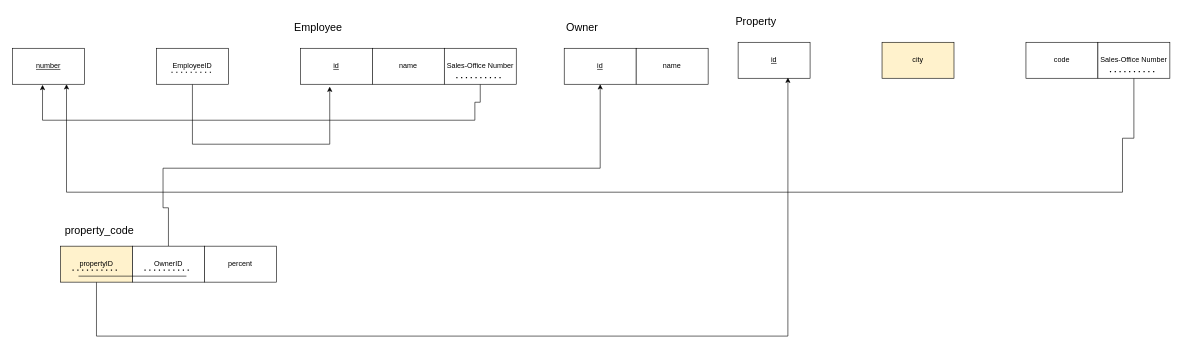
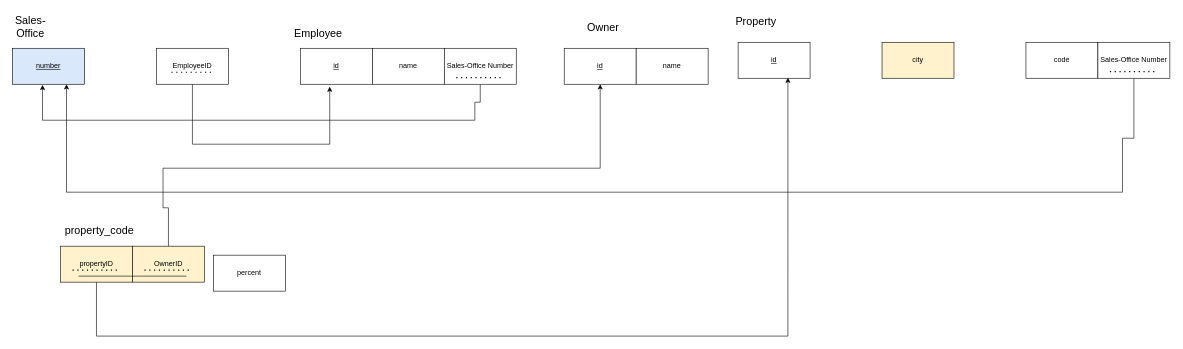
+ <mxCell id="2" value="&lt;font style=&quot;font-size: 18px;&quot;&gt;Sales-Office&lt;/font&gt;" style="text;html=1;align=center;verticalAlign=middle;whiteSpace=wrap;rounded=0;" vertex="1" parent="1"><mxGeometry x="20" y="30" width="60" height="30" as="geometry" /></mxCell>
- <mxCell id="4" value="&lt;font style=&quot;font-size: 18px;&quot;&gt;Employee&lt;/font&gt;" style="text;html=1;align=center;verticalAlign=middle;whiteSpace=wrap;rounded=0;" vertex="1" parent="1"><mxGeometry x="500" y="30" width="60" height="30" as="geometry" /></mxCell>
+ <mxCell id="4" value="&lt;font style=&quot;font-size: 18px;&quot;&gt;Employee&lt;/font&gt;" style="text;html=1;align=center;verticalAlign=middle;whiteSpace=wrap;rounded=0;" vertex="1" parent="1"><mxGeometry x="500" y="40" width="60" height="30" as="geometry" /></mxCell>
- <mxCell id="7" value="&lt;font style=&quot;font-size: 18px;&quot;&gt;Owner&lt;/font&gt;" style="text;html=1;align=center;verticalAlign=middle;whiteSpace=wrap;rounded=0;" vertex="1" parent="1"><mxGeometry x="940" y="30" width="60" height="30" as="geometry" /></mxCell>
+ <mxCell id="7" value="&lt;font style=&quot;font-size: 18px;&quot;&gt;Owner&lt;/font&gt;" style="text;html=1;align=center;verticalAlign=middle;whiteSpace=wrap;rounded=0;" vertex="1" parent="1"><mxGeometry x="975" y="30" width="60" height="30" as="geometry" /></mxCell>
- <mxCell id="3" value="&lt;u&gt;number&lt;/u&gt;" style="rounded=0;whiteSpace=wrap;html=1;" vertex="1" parent="1"><mxGeometry x="20" y="80" width="120" height="60" as="geometry" /></mxCell>
+ <mxCell id="3" value="&lt;u&gt;number&lt;/u&gt;" style="rounded=0;whiteSpace=wrap;html=1;fillColor=#dae8fc;" vertex="1" parent="1"><mxGeometry x="20" y="80" width="120" height="60" as="geometry" /></mxCell>
- <mxCell id="27" value="OwnerID" style="rounded=0;whiteSpace=wrap;html=1;" vertex="1" parent="1"><mxGeometry x="220" y="410" width="120" height="60" as="geometry" /></mxCell>
+ <mxCell id="27" value="OwnerID" style="rounded=0;whiteSpace=wrap;html=1;fillColor=#fff2cc;" vertex="1" parent="1"><mxGeometry x="220" y="410" width="120" height="60" as="geometry" /></mxCell>
- <mxCell id="28" value="percent" style="rounded=0;whiteSpace=wrap;html=1;" vertex="1" parent="1"><mxGeometry x="340" y="410" width="120" height="60" as="geometry" /></mxCell>
+ <mxCell id="28" value="percent" style="rounded=0;whiteSpace=wrap;html=1;" vertex="1" parent="1"><mxGeometry x="355" y="425" width="120" height="60" as="geometry" /></mxCell>
